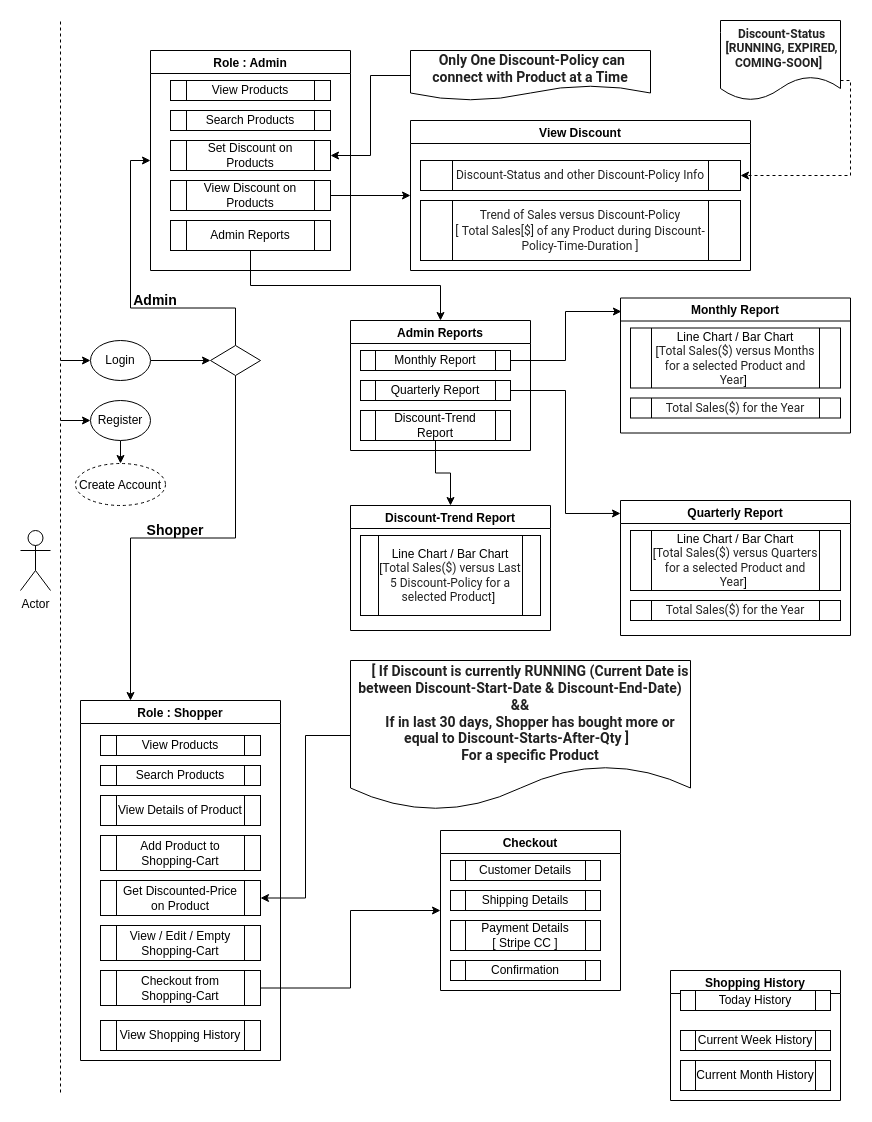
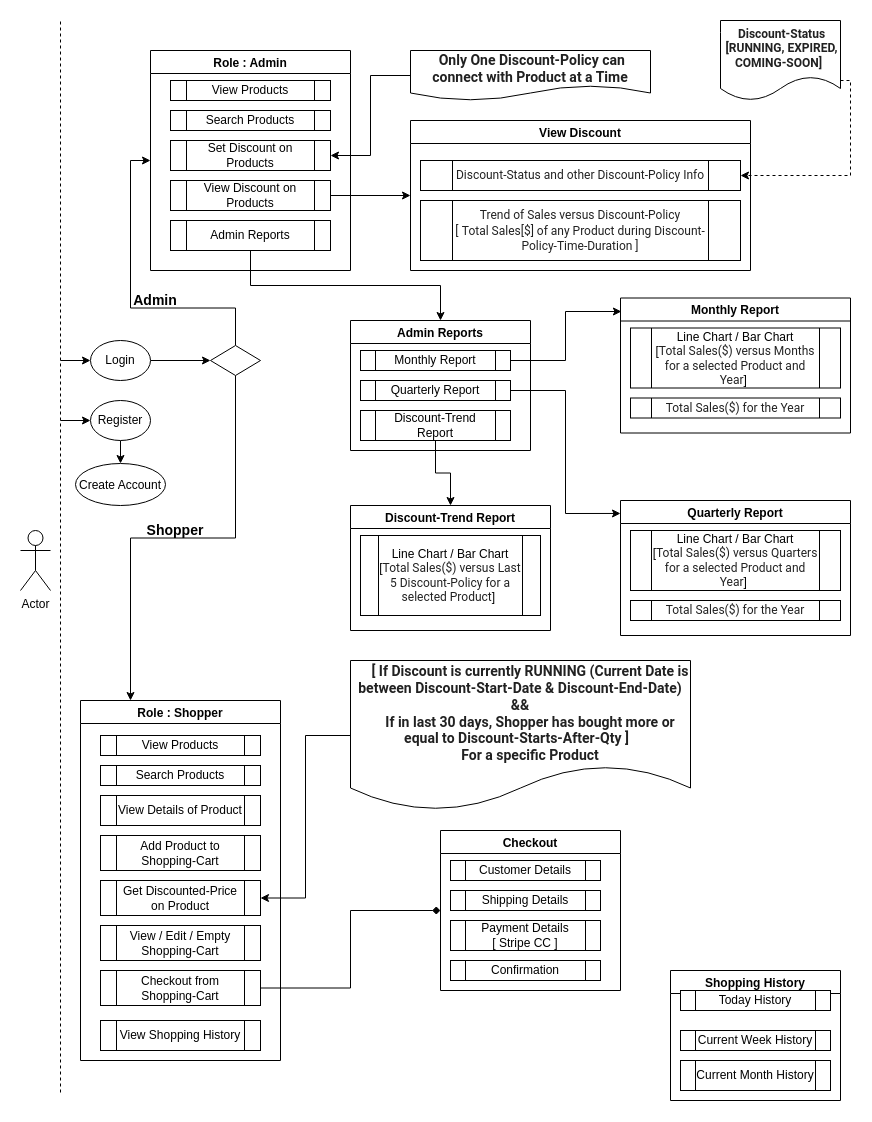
- <mxCell id="62" value="&lt;font style=&quot;font-size: 12px&quot;&gt;Create Account&lt;/font&gt;" style="ellipse;whiteSpace=wrap;html=1;fontFamily=Helvetica;fontSize=14;dashed=1;" vertex="1" parent="1"><mxGeometry x="75" y="463" width="90" height="42" as="geometry" /></mxCell>
+ <mxCell id="62" value="&lt;font style=&quot;font-size: 12px&quot;&gt;Create Account&lt;/font&gt;" style="ellipse;whiteSpace=wrap;html=1;fontFamily=Helvetica;fontSize=14;" vertex="1" parent="1"><mxGeometry x="75" y="463" width="90" height="42" as="geometry" /></mxCell>
- <mxCell id="59" style="edgeStyle=orthogonalEdgeStyle;rounded=0;orthogonalLoop=1;jettySize=auto;html=1;exitX=1;exitY=0.5;exitDx=0;exitDy=0;entryX=0;entryY=0.5;entryDx=0;entryDy=0;fontFamily=Helvetica;fontSize=12;" edge="1" parent="1" source="24" target="50"><mxGeometry relative="1" as="geometry" /></mxCell>
+ <mxCell id="59" style="edgeStyle=orthogonalEdgeStyle;rounded=0;orthogonalLoop=1;jettySize=auto;html=1;exitX=1;exitY=0.5;exitDx=0;exitDy=0;entryX=0;entryY=0.5;entryDx=0;entryDy=0;fontFamily=Helvetica;fontSize=12;endArrow=diamond;" edge="1" parent="1" source="24" target="50"><mxGeometry relative="1" as="geometry" /></mxCell>
